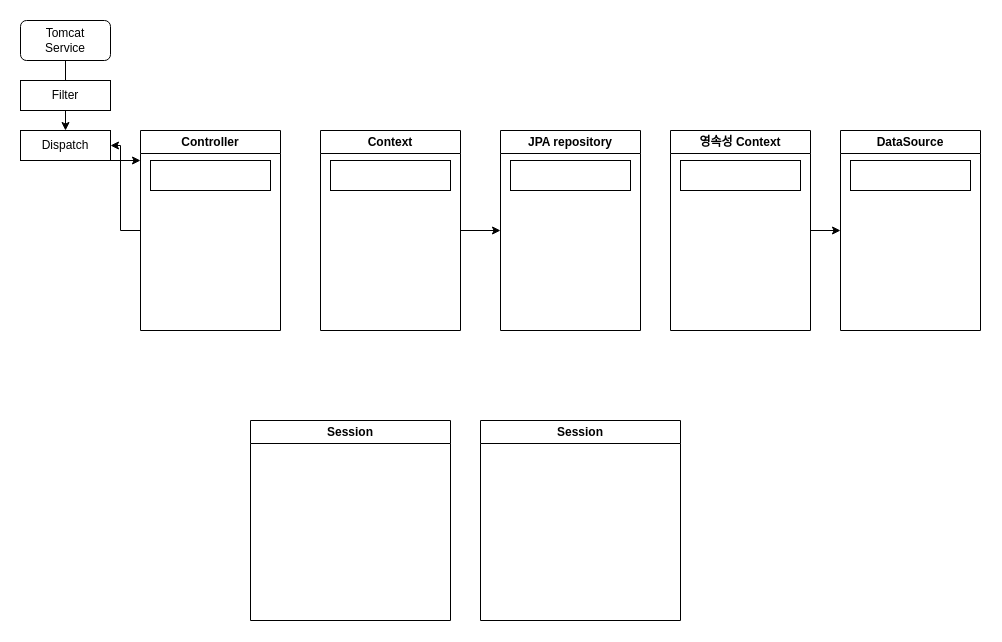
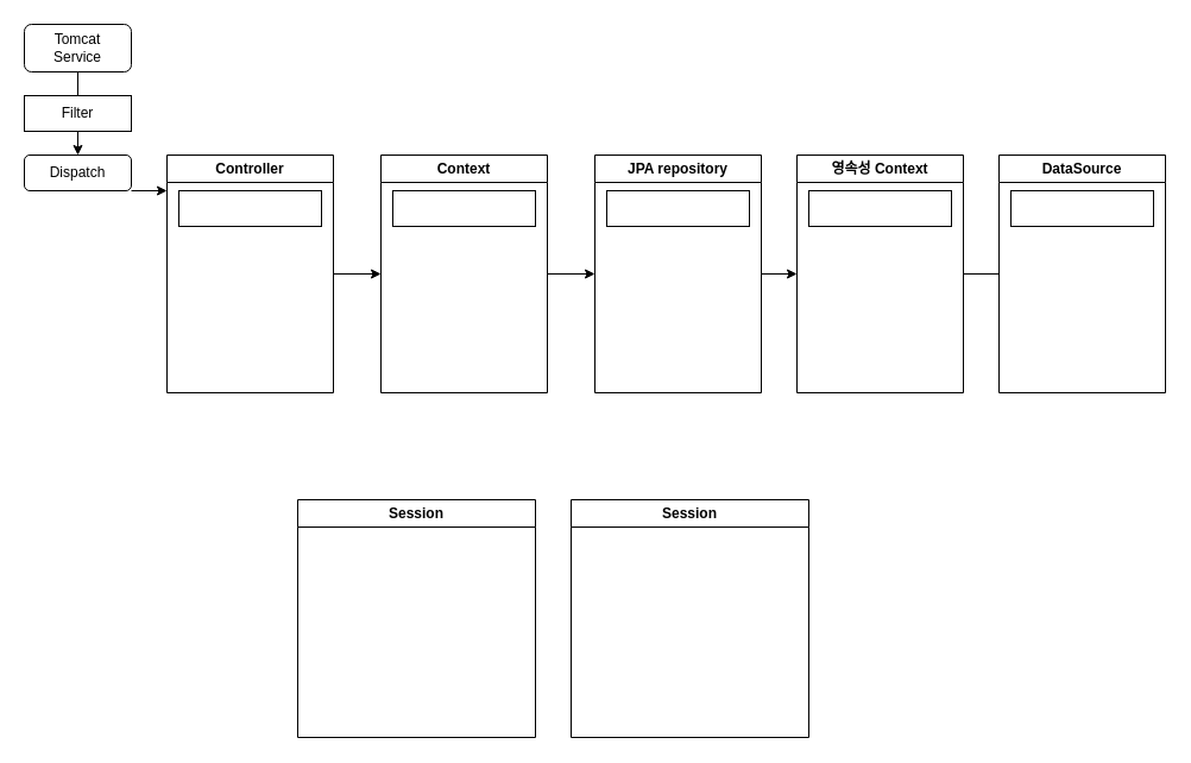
- <mxCell id="5" value="Dispatch" style="whiteSpace=wrap;html=1;rounded=0;" vertex="1" parent="1"><mxGeometry x="20" y="130" width="90" height="30" as="geometry" /></mxCell>
+ <mxCell id="5" value="Dispatch" style="rounded=1;whiteSpace=wrap;html=1;" vertex="1" parent="1"><mxGeometry x="20" y="130" width="90" height="30" as="geometry" /></mxCell>
- <mxCell id="7" value="" style="edgeStyle=orthogonalEdgeStyle;rounded=0;orthogonalLoop=1;jettySize=auto;html=1;" edge="1" parent="1" source="8" target="5"><mxGeometry relative="1" as="geometry" /></mxCell>
+ <mxCell id="7" value="" style="edgeStyle=orthogonalEdgeStyle;rounded=0;orthogonalLoop=1;jettySize=auto;html=1;" edge="1" parent="1" source="8" target="12"><mxGeometry relative="1" as="geometry" /></mxCell>
+ <mxCell id="14" value="" style="edgeStyle=orthogonalEdgeStyle;rounded=0;orthogonalLoop=1;jettySize=auto;html=1;" edge="1" parent="1" source="15" target="18"><mxGeometry relative="1" as="geometry" /></mxCell>
- <mxCell id="17" value="" style="edgeStyle=orthogonalEdgeStyle;rounded=0;orthogonalLoop=1;jettySize=auto;html=1;" edge="1" parent="1" source="18" target="20"><mxGeometry relative="1" as="geometry" /></mxCell>
+ <mxCell id="17" value="" style="edgeStyle=orthogonalEdgeStyle;rounded=0;orthogonalLoop=1;jettySize=auto;html=1;endArrow=none;" edge="1" parent="1" source="18" target="20"><mxGeometry relative="1" as="geometry" /></mxCell>
